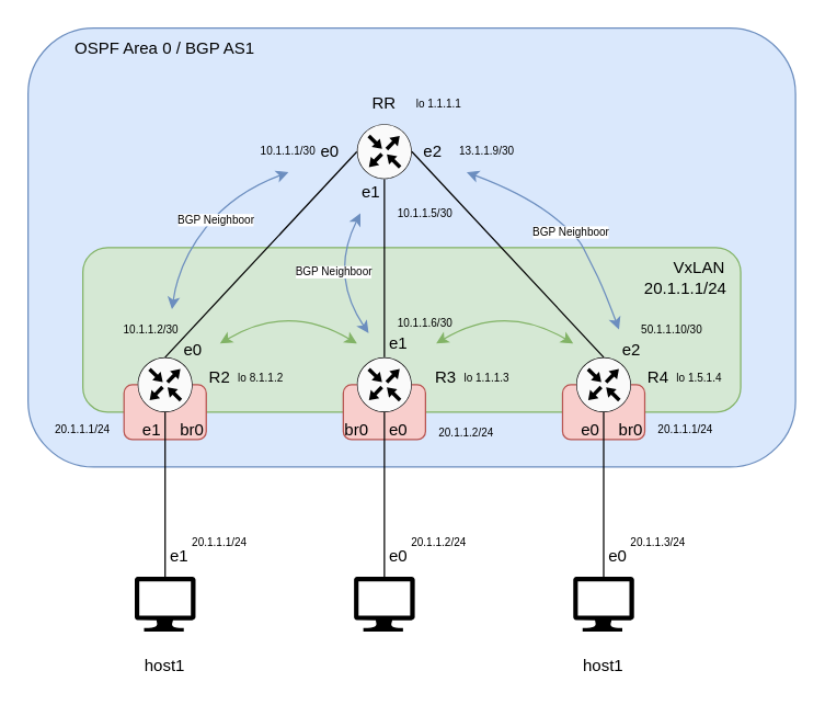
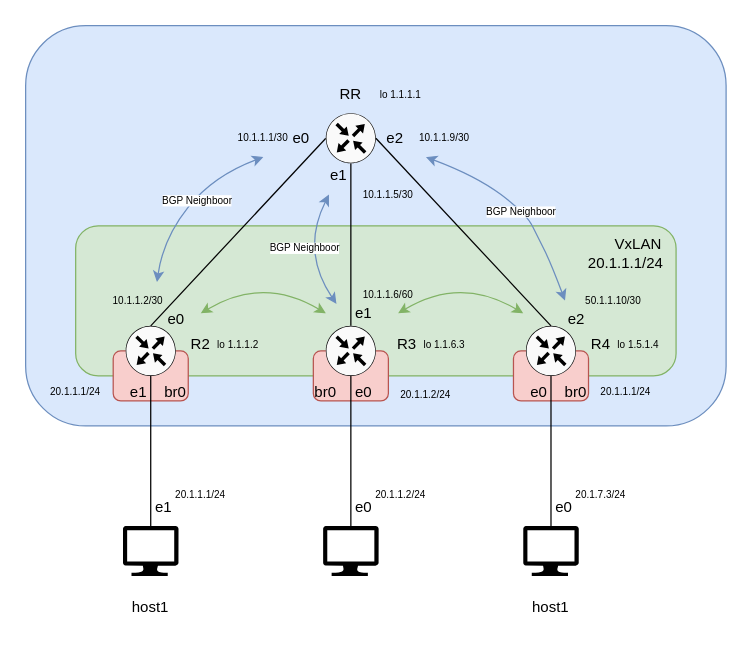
- <mxCell id="60" value="OSPF Area 0 / BGP AS1" style="text;html=1;strokeColor=none;fillColor=none;align=center;verticalAlign=middle;whiteSpace=wrap;rounded=0;" vertex="1" parent="1"><mxGeometry x="50" y="20" width="140" height="30" as="geometry" /></mxCell>
- <mxCell id="56" value="13.1.1.9/30" style="text;html=1;strokeColor=none;fillColor=none;align=center;verticalAlign=middle;whiteSpace=wrap;rounded=0;fontSize=8;" vertex="1" parent="1"><mxGeometry x="325" y="95" width="60" height="30" as="geometry" /></mxCell>
+ <mxCell id="56" value="10.1.1.9/30" style="text;html=1;strokeColor=none;fillColor=none;align=center;verticalAlign=middle;whiteSpace=wrap;rounded=0;fontSize=8;" vertex="1" parent="1"><mxGeometry x="325" y="95" width="60" height="30" as="geometry" /></mxCell>
- <mxCell id="36" value="10.1.1.6/30" style="text;html=1;strokeColor=none;fillColor=none;align=center;verticalAlign=middle;whiteSpace=wrap;rounded=0;fontSize=8;" parent="1" vertex="1"><mxGeometry x="280" y="220" width="60" height="30" as="geometry" /></mxCell>
+ <mxCell id="36" value="10.1.1.6/60" style="text;html=1;strokeColor=none;fillColor=none;align=center;verticalAlign=middle;whiteSpace=wrap;rounded=0;fontSize=8;" parent="1" vertex="1"><mxGeometry x="280" y="220" width="60" height="30" as="geometry" /></mxCell>
- <mxCell id="57" value="lo 8.1.1.2" style="text;html=1;strokeColor=none;fillColor=none;align=center;verticalAlign=middle;whiteSpace=wrap;rounded=0;fontSize=8;" vertex="1" parent="1"><mxGeometry x="160" y="260" width="60" height="30" as="geometry" /></mxCell>
+ <mxCell id="57" value="lo 1.1.1.2" style="text;html=1;strokeColor=none;fillColor=none;align=center;verticalAlign=middle;whiteSpace=wrap;rounded=0;fontSize=8;" vertex="1" parent="1"><mxGeometry x="160" y="260" width="60" height="30" as="geometry" /></mxCell>
- <mxCell id="58" value="lo 1.1.1.3" style="text;html=1;strokeColor=none;fillColor=none;align=center;verticalAlign=middle;whiteSpace=wrap;rounded=0;fontSize=8;" vertex="1" parent="1"><mxGeometry x="325" y="260" width="60" height="30" as="geometry" /></mxCell>
+ <mxCell id="58" value="lo 1.1.6.3" style="text;html=1;strokeColor=none;fillColor=none;align=center;verticalAlign=middle;whiteSpace=wrap;rounded=0;fontSize=8;" vertex="1" parent="1"><mxGeometry x="325" y="260" width="60" height="30" as="geometry" /></mxCell>
- <mxCell id="47" value="20.1.1.3/24" style="text;html=1;strokeColor=none;fillColor=none;align=center;verticalAlign=middle;whiteSpace=wrap;rounded=0;fontSize=8;" vertex="1" parent="1"><mxGeometry x="450" y="380" width="60" height="30" as="geometry" /></mxCell>
+ <mxCell id="47" value="20.1.7.3/24" style="text;html=1;strokeColor=none;fillColor=none;align=center;verticalAlign=middle;whiteSpace=wrap;rounded=0;fontSize=8;" vertex="1" parent="1"><mxGeometry x="450" y="380" width="60" height="30" as="geometry" /></mxCell>
